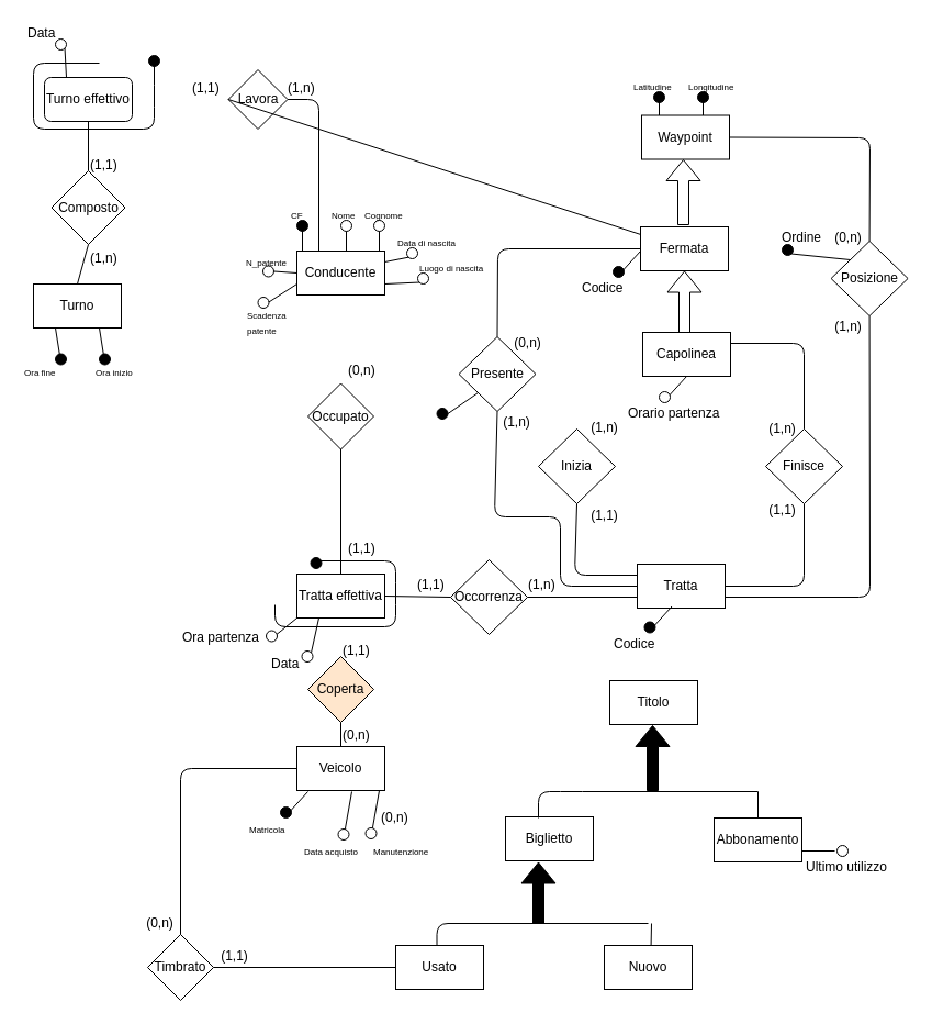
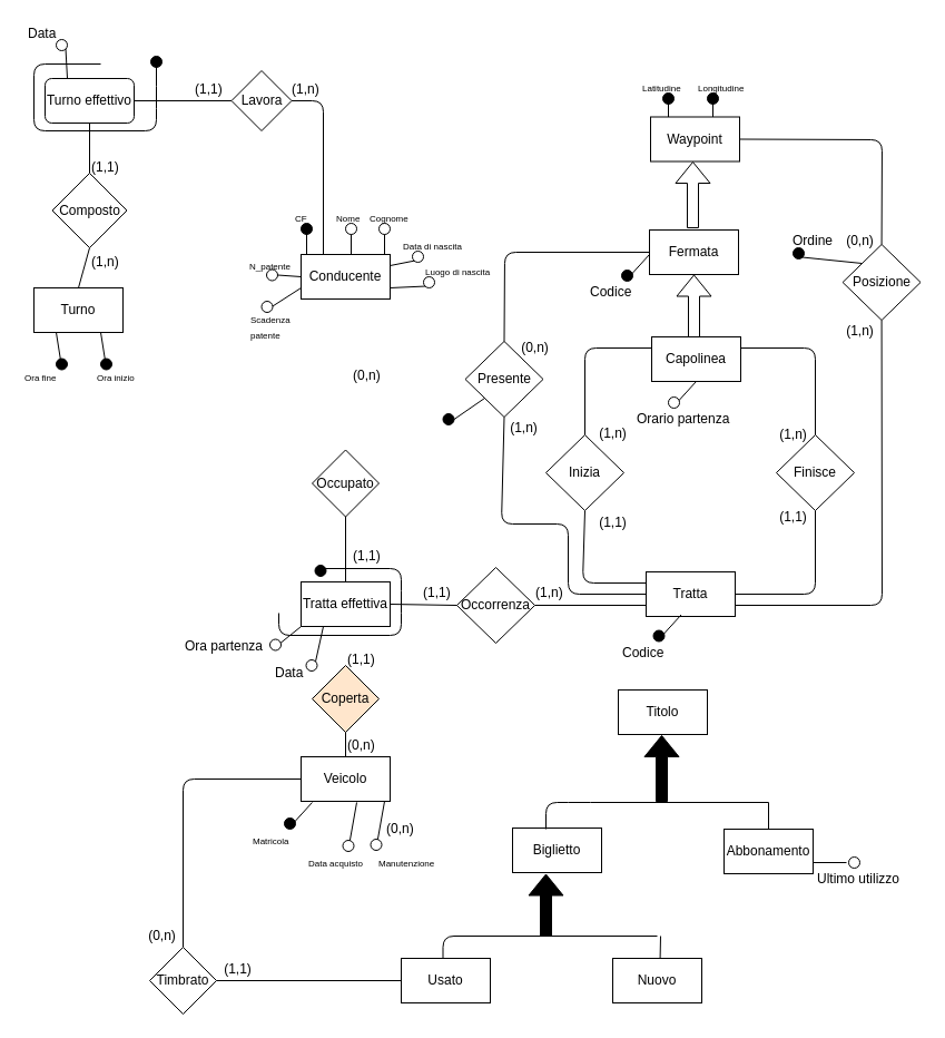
- <mxCell id="69" value="" style="endArrow=none;html=1;exitX=0;exitY=0.5;exitDx=0;exitDy=0;" parent="1" source="67" target="8" edge="1"><mxGeometry width="50" height="50" relative="1" as="geometry"><mxPoint x="90" y="362" as="sourcePoint" /><mxPoint x="90" y="308" as="targetPoint" /></mxGeometry></mxCell>
+ <mxCell id="69" value="" style="endArrow=none;html=1;entryX=1;entryY=0.5;entryDx=0;entryDy=0;exitX=0;exitY=0.5;exitDx=0;exitDy=0;" parent="1" source="67" target="63" edge="1"><mxGeometry width="50" height="50" relative="1" as="geometry"><mxPoint x="90" y="362" as="sourcePoint" /><mxPoint x="90" y="308" as="targetPoint" /></mxGeometry></mxCell>
+ <mxCell id="97" value="" style="endArrow=none;html=1;fillColor=#FFFFFF;entryX=0.5;entryY=0;entryDx=0;entryDy=0;exitX=0;exitY=0.25;exitDx=0;exitDy=0;" parent="1" source="90" target="93" edge="1"><mxGeometry width="50" height="50" relative="1" as="geometry"><mxPoint x="675" y="322" as="sourcePoint" /><mxPoint x="742" y="400" as="targetPoint" /><Array as="points"><mxPoint x="525" y="312" /></Array></mxGeometry></mxCell>
- <mxCell id="2" value="Occupato" style="rhombus;whiteSpace=wrap;html=1;" parent="1" vertex="1"><mxGeometry x="280" y="348.5" width="60" height="60" as="geometry" /></mxCell>
+ <mxCell id="2" value="Occupato" style="rhombus;whiteSpace=wrap;html=1;" parent="1" vertex="1"><mxGeometry x="280" y="403.5" width="60" height="60" as="geometry" /></mxCell>
